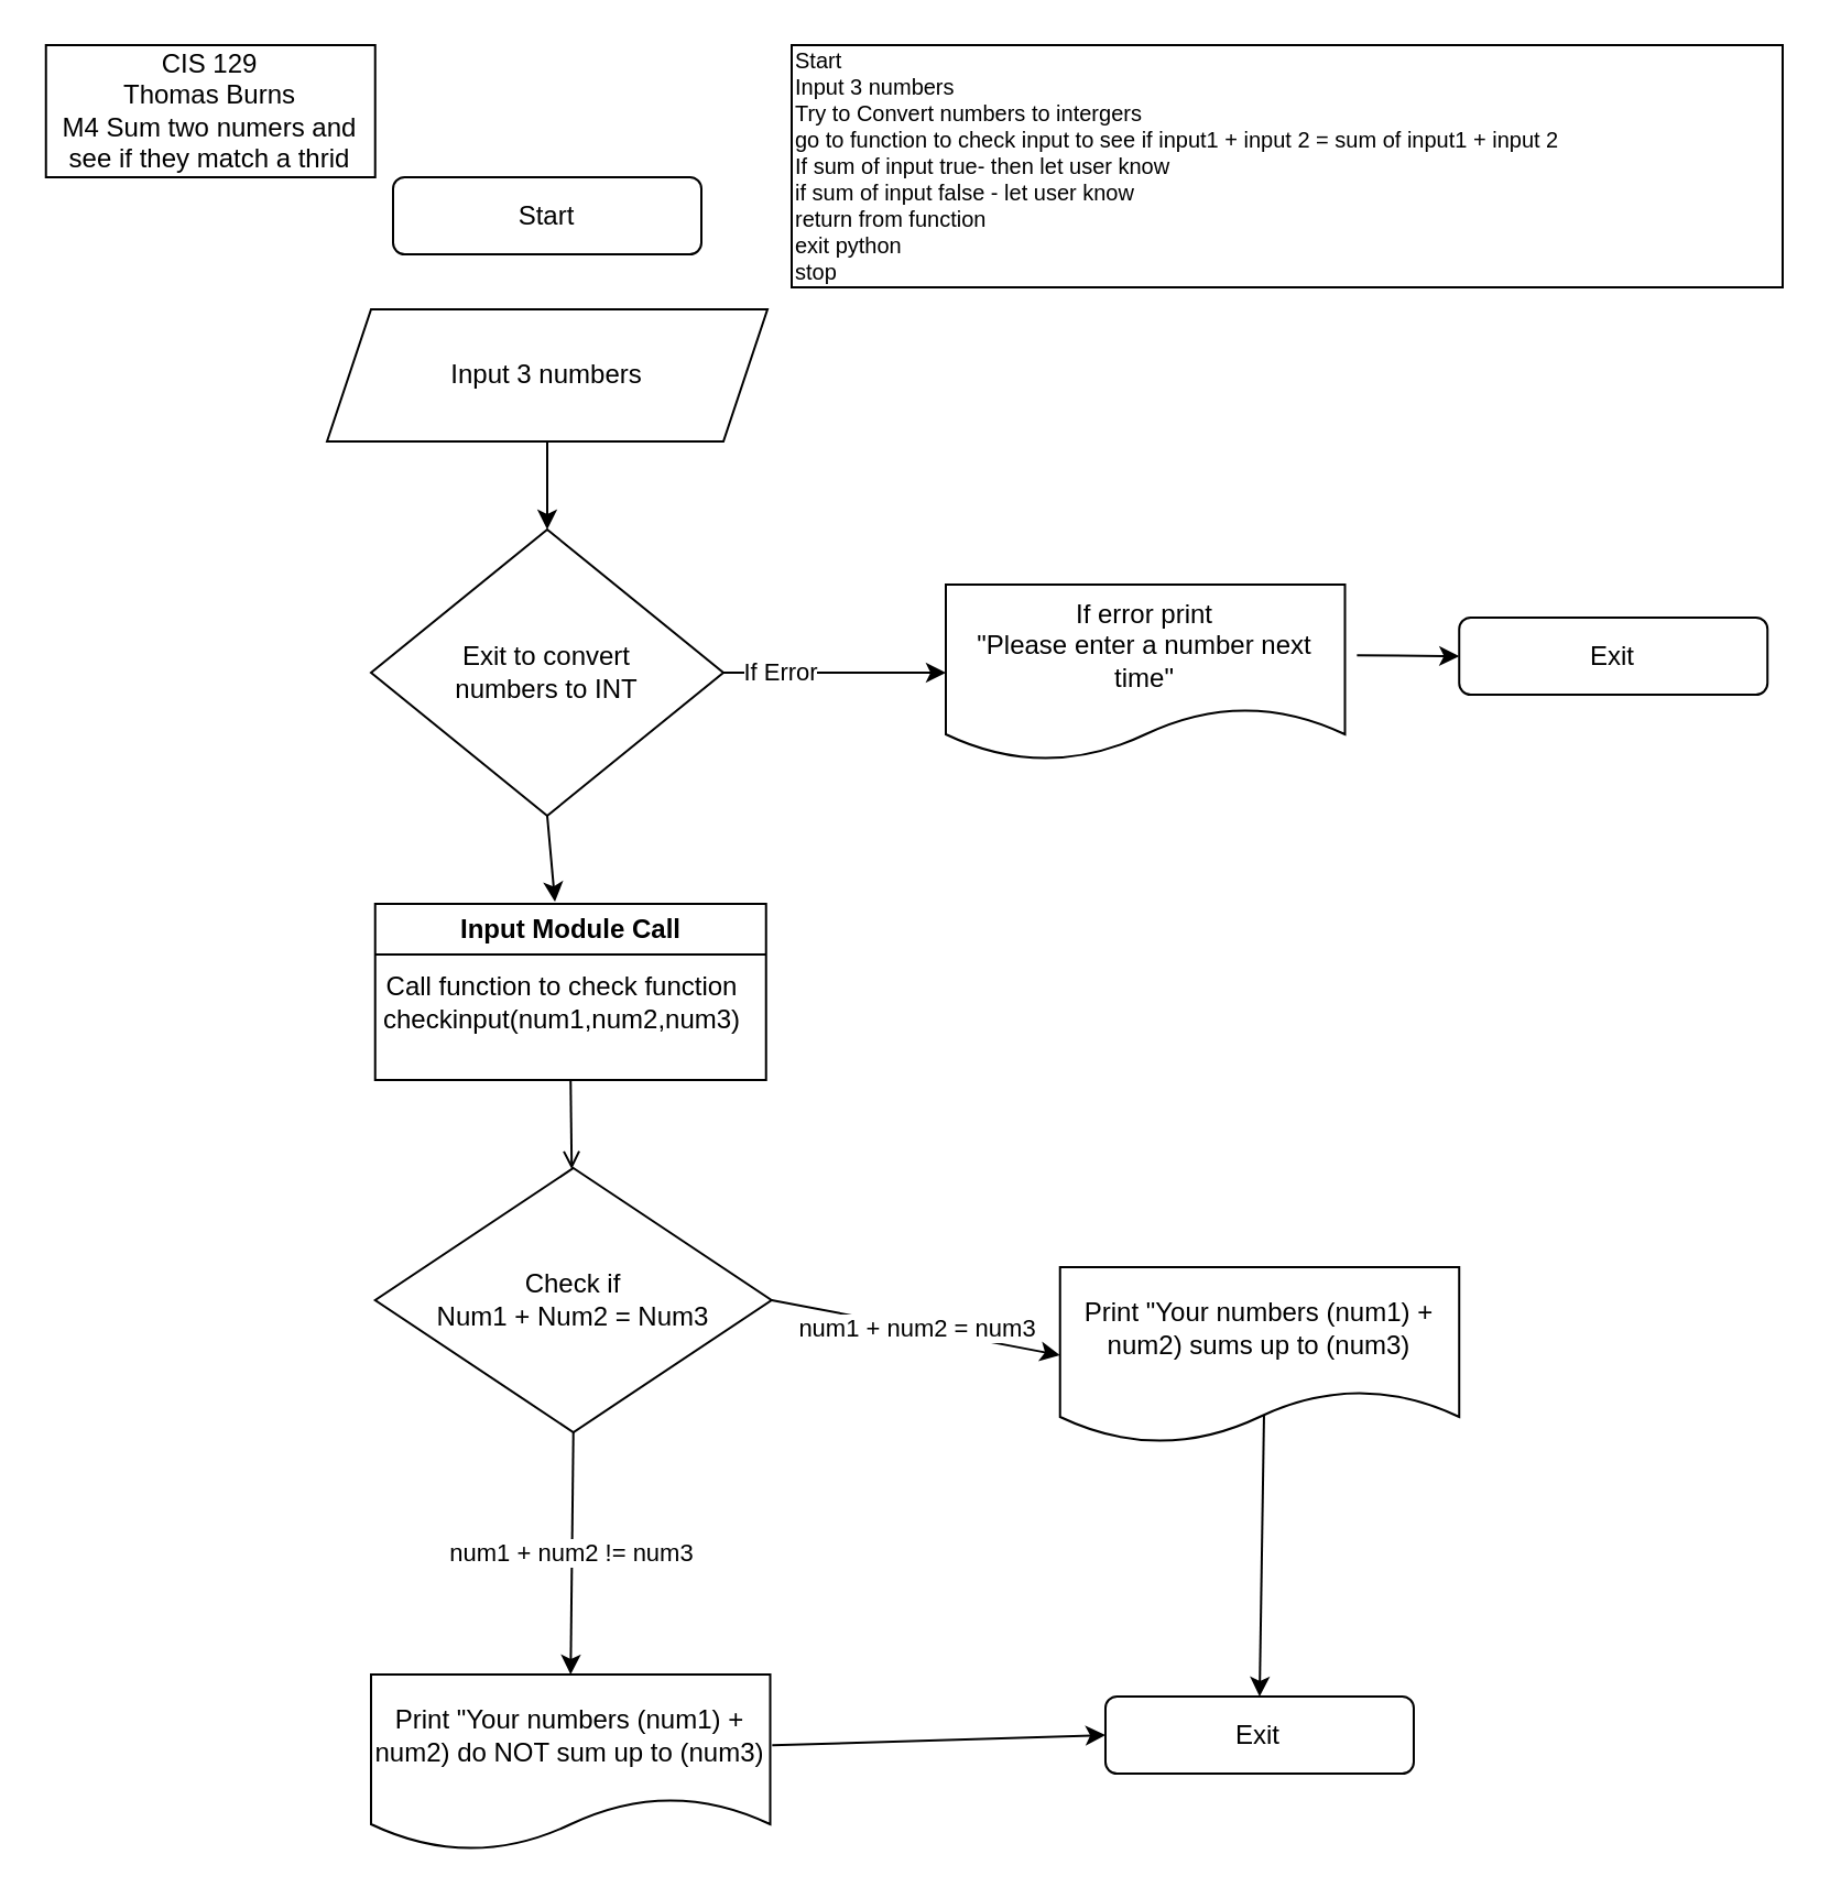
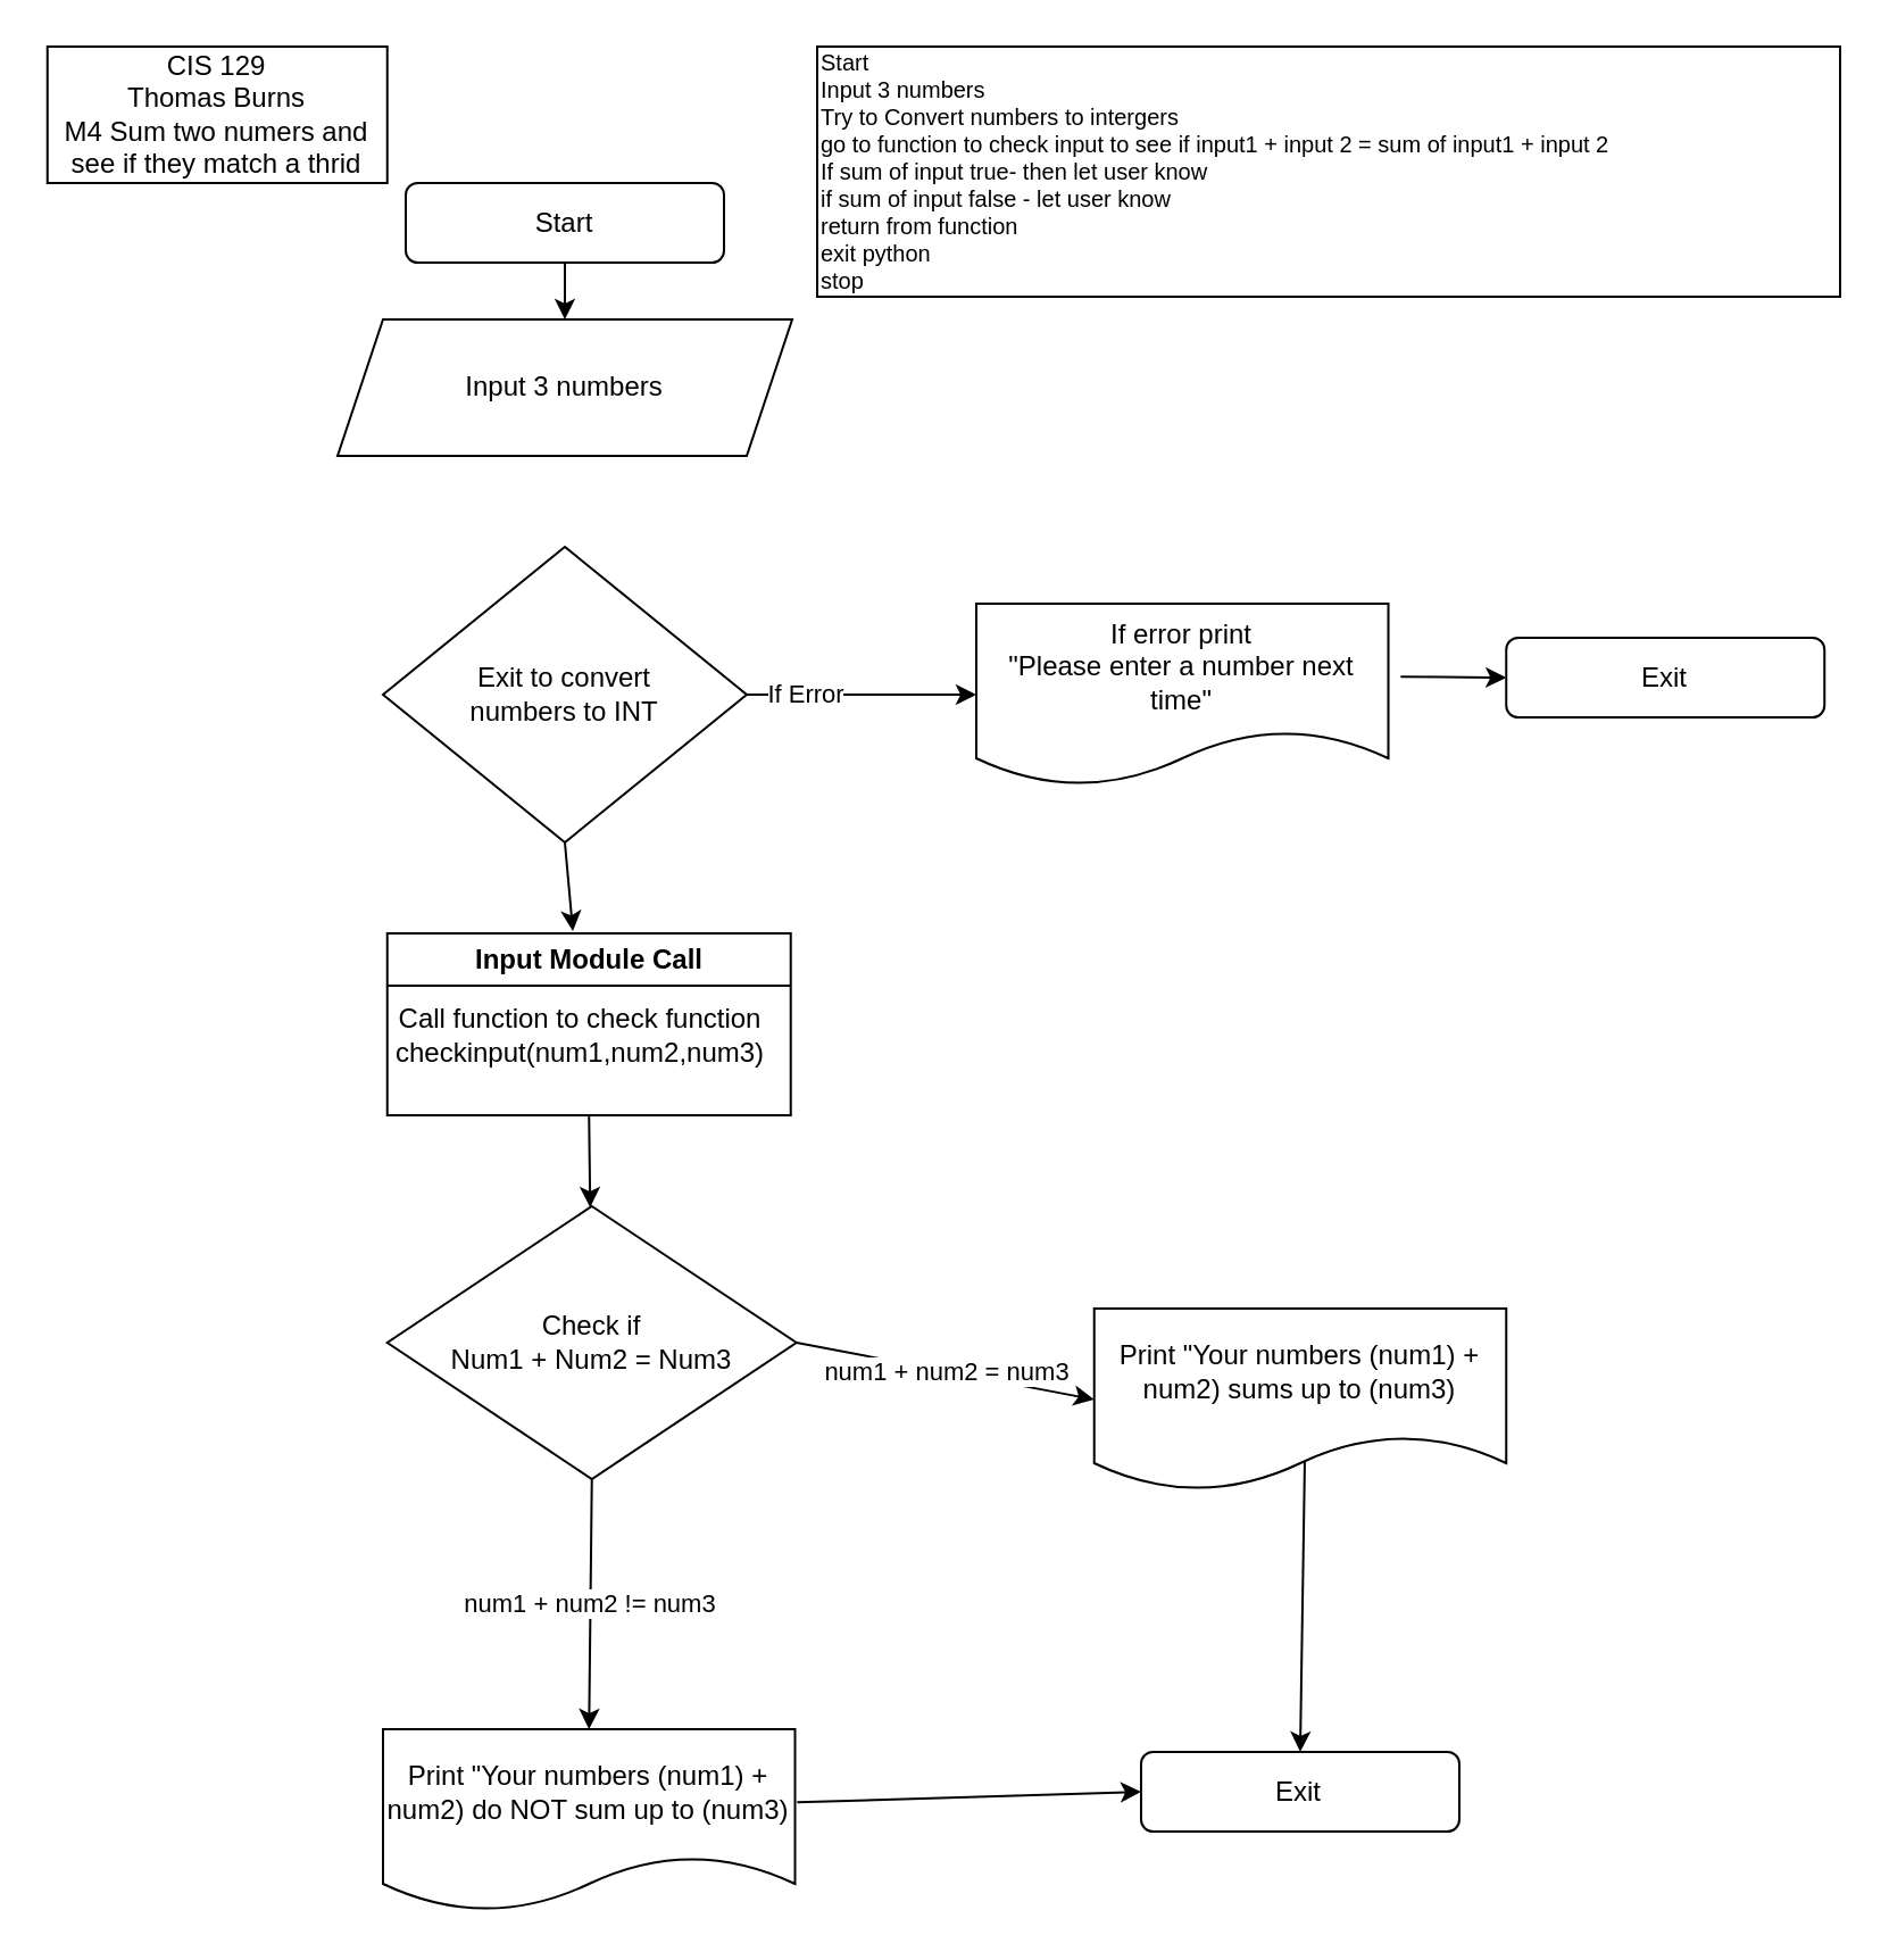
+ <mxCell id="11" value="" style="endArrow=classic;html=1;rounded=0;exitX=0.5;exitY=1;exitDx=0;exitDy=0;entryX=0.5;entryY=0;entryDx=0;entryDy=0;" parent="1" source="2" target="3" edge="1"><mxGeometry width="50" height="50" relative="1" as="geometry"><mxPoint x="258" y="300" as="sourcePoint" /><mxPoint x="258" y="340" as="targetPoint" /></mxGeometry></mxCell>
- <mxCell id="10" value="" style="endArrow=classic;html=1;rounded=0;exitX=0.5;exitY=1;exitDx=0;exitDy=0;" parent="1" source="3" target="8" edge="1"><mxGeometry width="50" height="50" relative="1" as="geometry"><mxPoint x="69" y="400" as="sourcePoint" /><mxPoint x="119" y="350" as="targetPoint" /></mxGeometry></mxCell>
- <mxCell id="16" value="" style="endArrow=open;html=1;rounded=0;exitX=0.5;exitY=1;exitDx=0;exitDy=0;" parent="1" source="4" target="15" edge="1"><mxGeometry width="50" height="50" relative="1" as="geometry"><mxPoint x="70.87" y="750" as="sourcePoint" /><mxPoint x="120.87" y="700" as="targetPoint" /></mxGeometry></mxCell>
+ <mxCell id="16" value="" style="endArrow=classic;html=1;rounded=0;exitX=0.5;exitY=1;exitDx=0;exitDy=0;" parent="1" source="4" target="15" edge="1"><mxGeometry width="50" height="50" relative="1" as="geometry"><mxPoint x="70.87" y="750" as="sourcePoint" /><mxPoint x="120.87" y="700" as="targetPoint" /></mxGeometry></mxCell>
